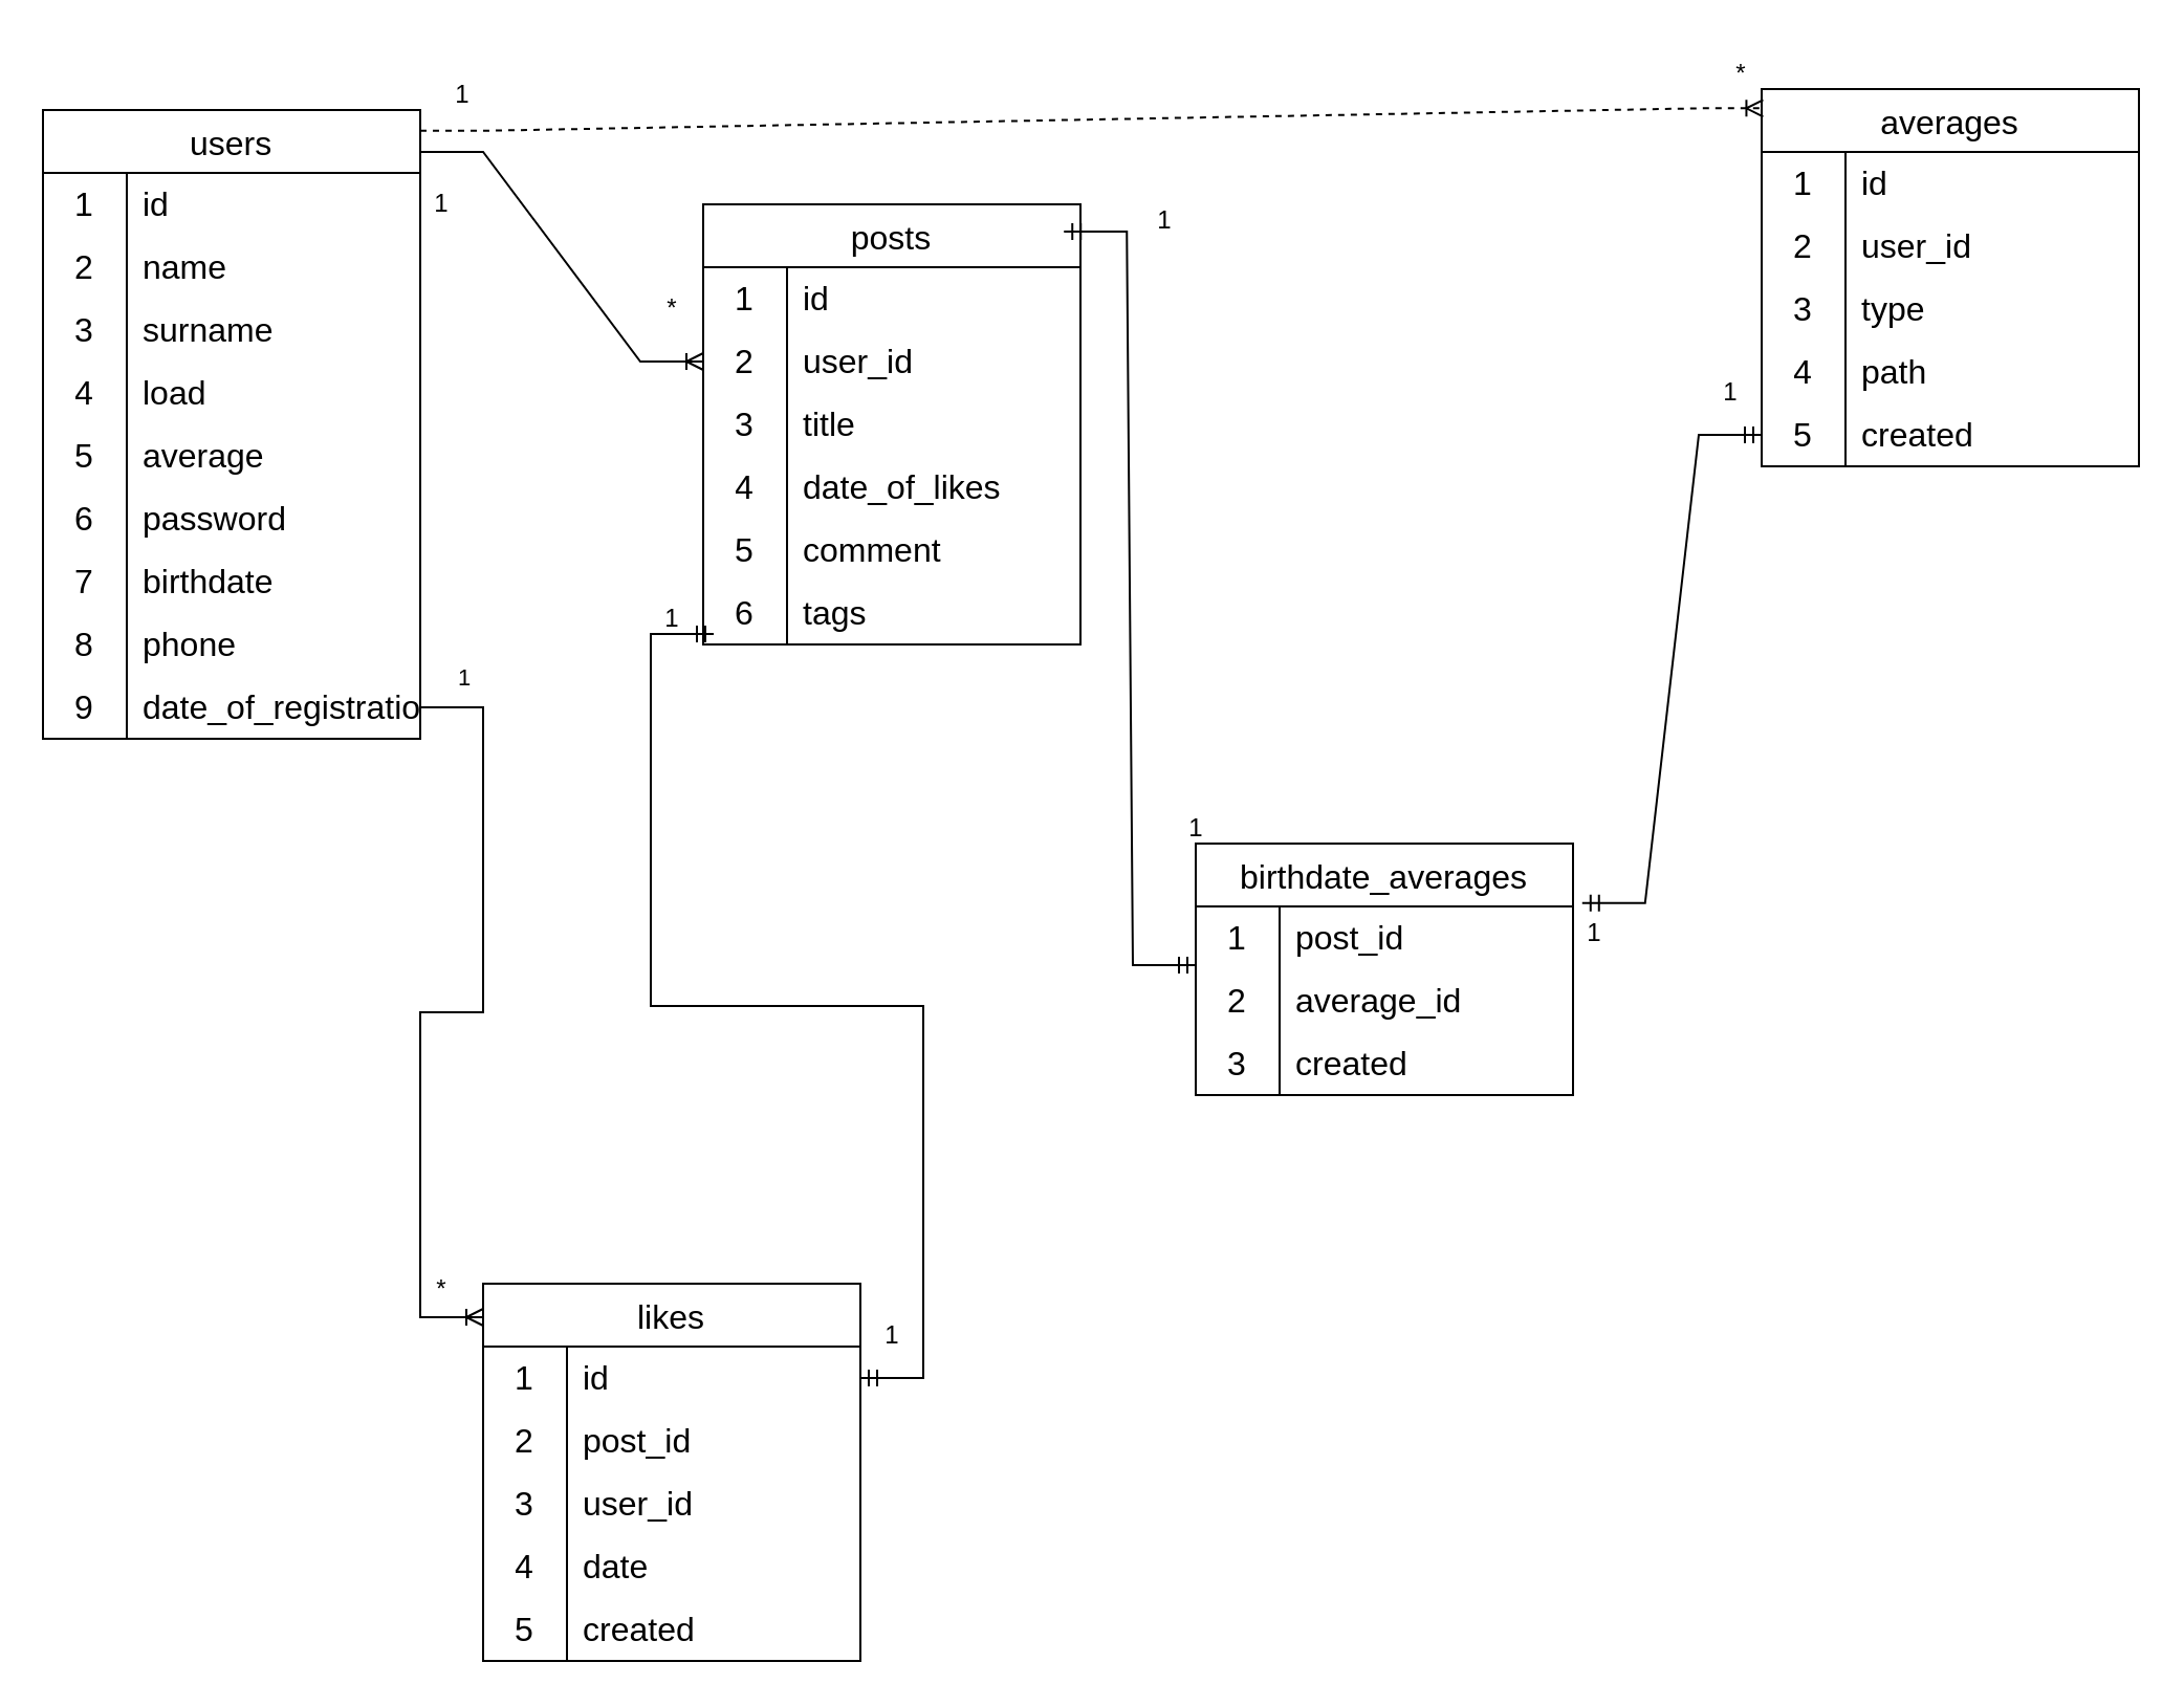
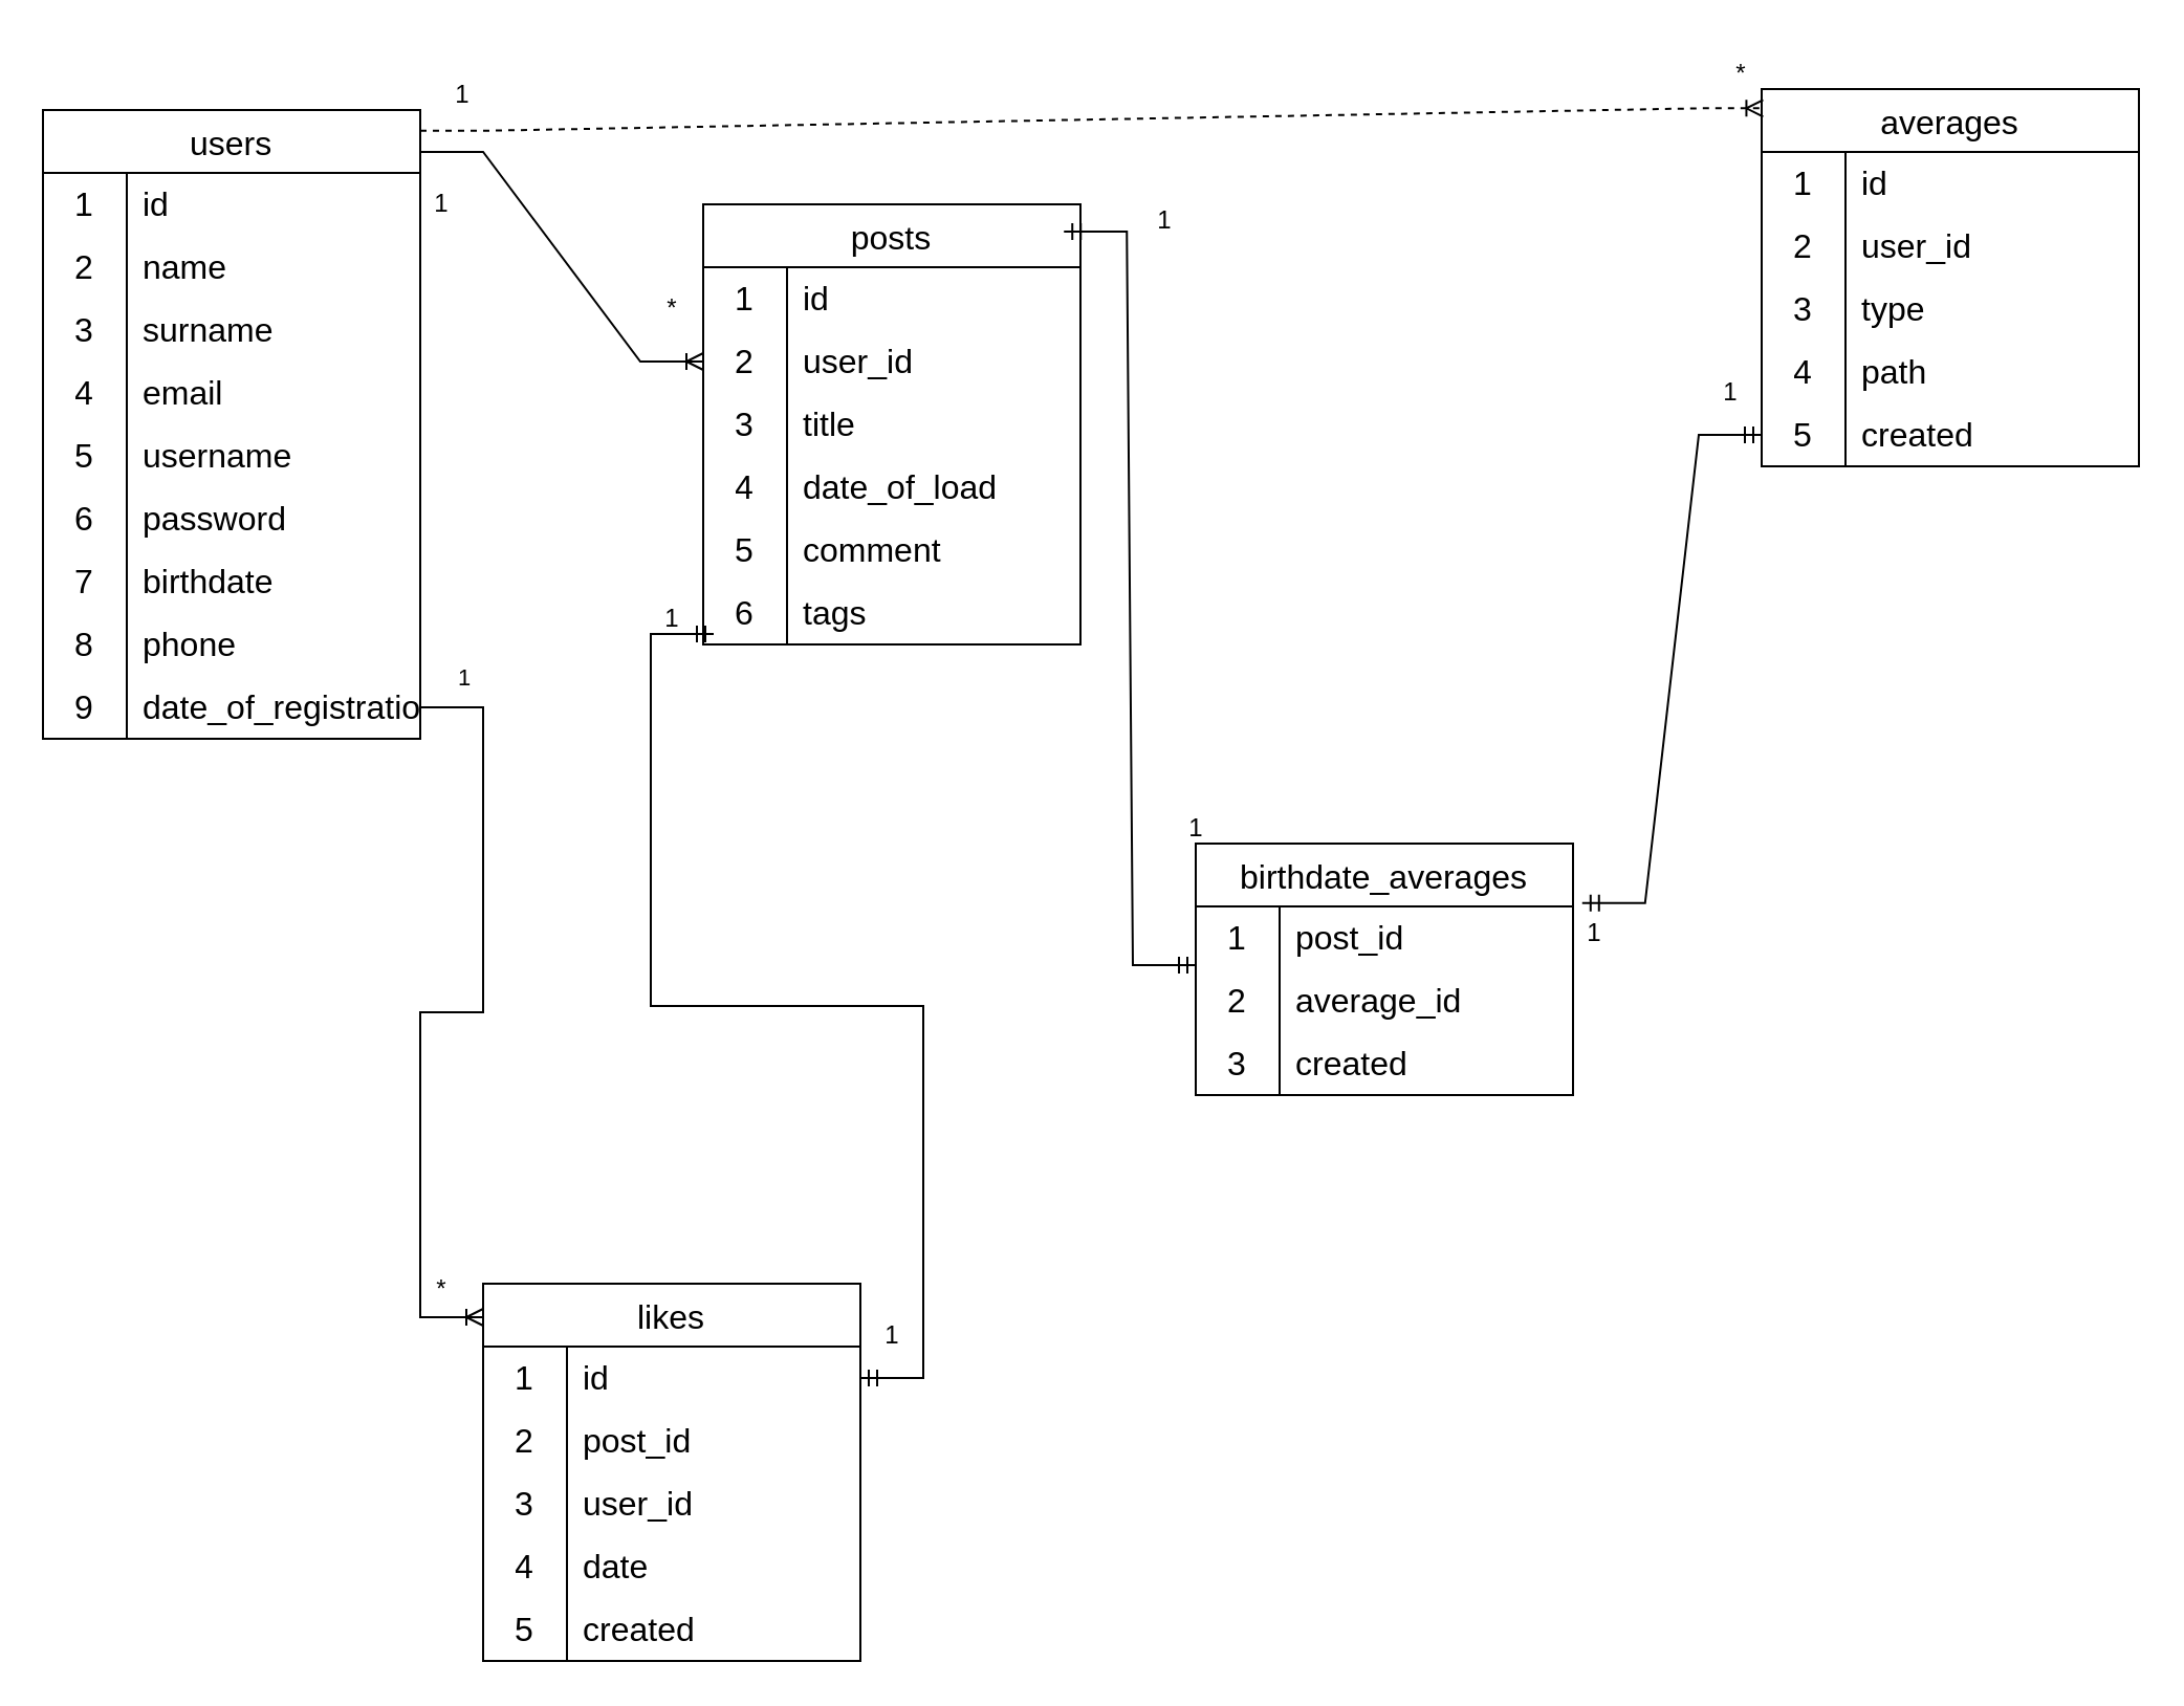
- <mxCell id="14" value="load" style="shape=partialRectangle;html=1;whiteSpace=wrap;connectable=0;fillColor=none;top=0;left=0;bottom=0;right=0;align=left;spacingLeft=6;overflow=hidden;strokeColor=inherit;fontSize=16;" vertex="1" parent="12"><mxGeometry x="40" width="140" height="30" as="geometry"><mxRectangle width="140" height="30" as="alternateBounds" /></mxGeometry></mxCell>
+ <mxCell id="14" value="email" style="shape=partialRectangle;html=1;whiteSpace=wrap;connectable=0;fillColor=none;top=0;left=0;bottom=0;right=0;align=left;spacingLeft=6;overflow=hidden;strokeColor=inherit;fontSize=16;" vertex="1" parent="12"><mxGeometry x="40" width="140" height="30" as="geometry"><mxRectangle width="140" height="30" as="alternateBounds" /></mxGeometry></mxCell>
- <mxCell id="17" value="average" style="shape=partialRectangle;html=1;whiteSpace=wrap;connectable=0;fillColor=none;top=0;left=0;bottom=0;right=0;align=left;spacingLeft=6;overflow=hidden;strokeColor=inherit;fontSize=16;" vertex="1" parent="15"><mxGeometry x="40" width="140" height="30" as="geometry"><mxRectangle width="140" height="30" as="alternateBounds" /></mxGeometry></mxCell>
+ <mxCell id="17" value="username" style="shape=partialRectangle;html=1;whiteSpace=wrap;connectable=0;fillColor=none;top=0;left=0;bottom=0;right=0;align=left;spacingLeft=6;overflow=hidden;strokeColor=inherit;fontSize=16;" vertex="1" parent="15"><mxGeometry x="40" width="140" height="30" as="geometry"><mxRectangle width="140" height="30" as="alternateBounds" /></mxGeometry></mxCell>
- <mxCell id="42" value="date_of_likes" style="shape=partialRectangle;html=1;whiteSpace=wrap;connectable=0;fillColor=none;top=0;left=0;bottom=0;right=0;align=left;spacingLeft=6;overflow=hidden;strokeColor=inherit;fontSize=16;" vertex="1" parent="40"><mxGeometry x="40" width="140" height="30" as="geometry"><mxRectangle width="140" height="30" as="alternateBounds" /></mxGeometry></mxCell>
+ <mxCell id="42" value="date_of_load" style="shape=partialRectangle;html=1;whiteSpace=wrap;connectable=0;fillColor=none;top=0;left=0;bottom=0;right=0;align=left;spacingLeft=6;overflow=hidden;strokeColor=inherit;fontSize=16;" vertex="1" parent="40"><mxGeometry x="40" width="140" height="30" as="geometry"><mxRectangle width="140" height="30" as="alternateBounds" /></mxGeometry></mxCell>
